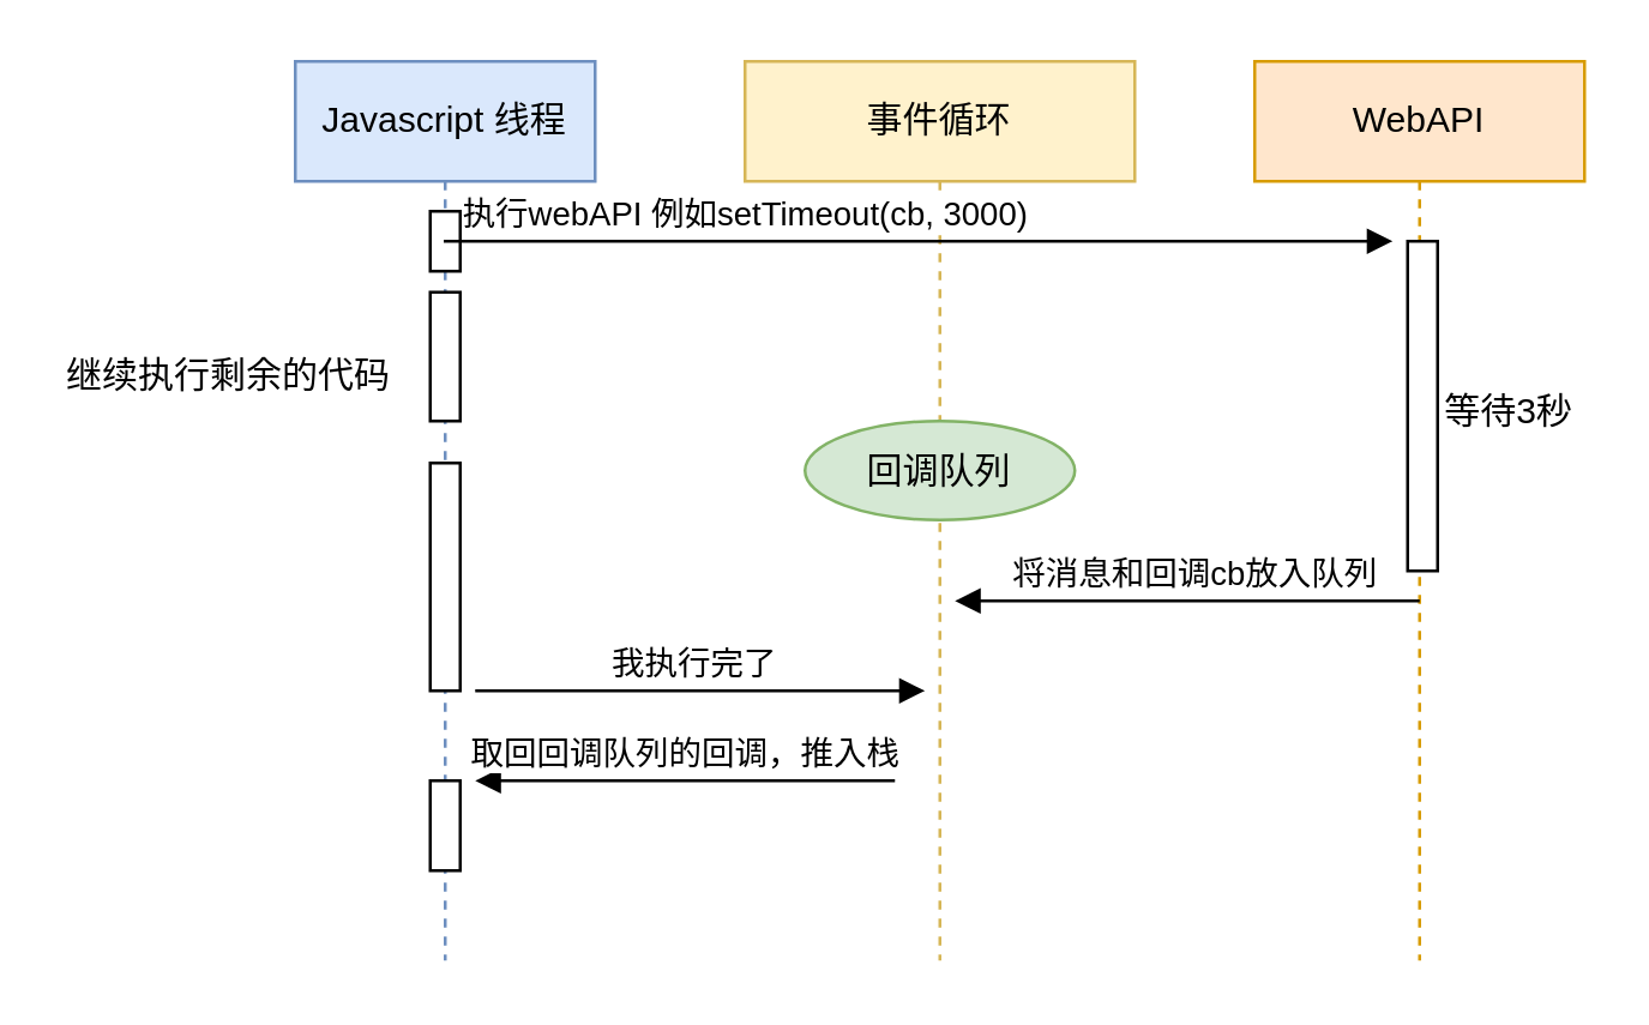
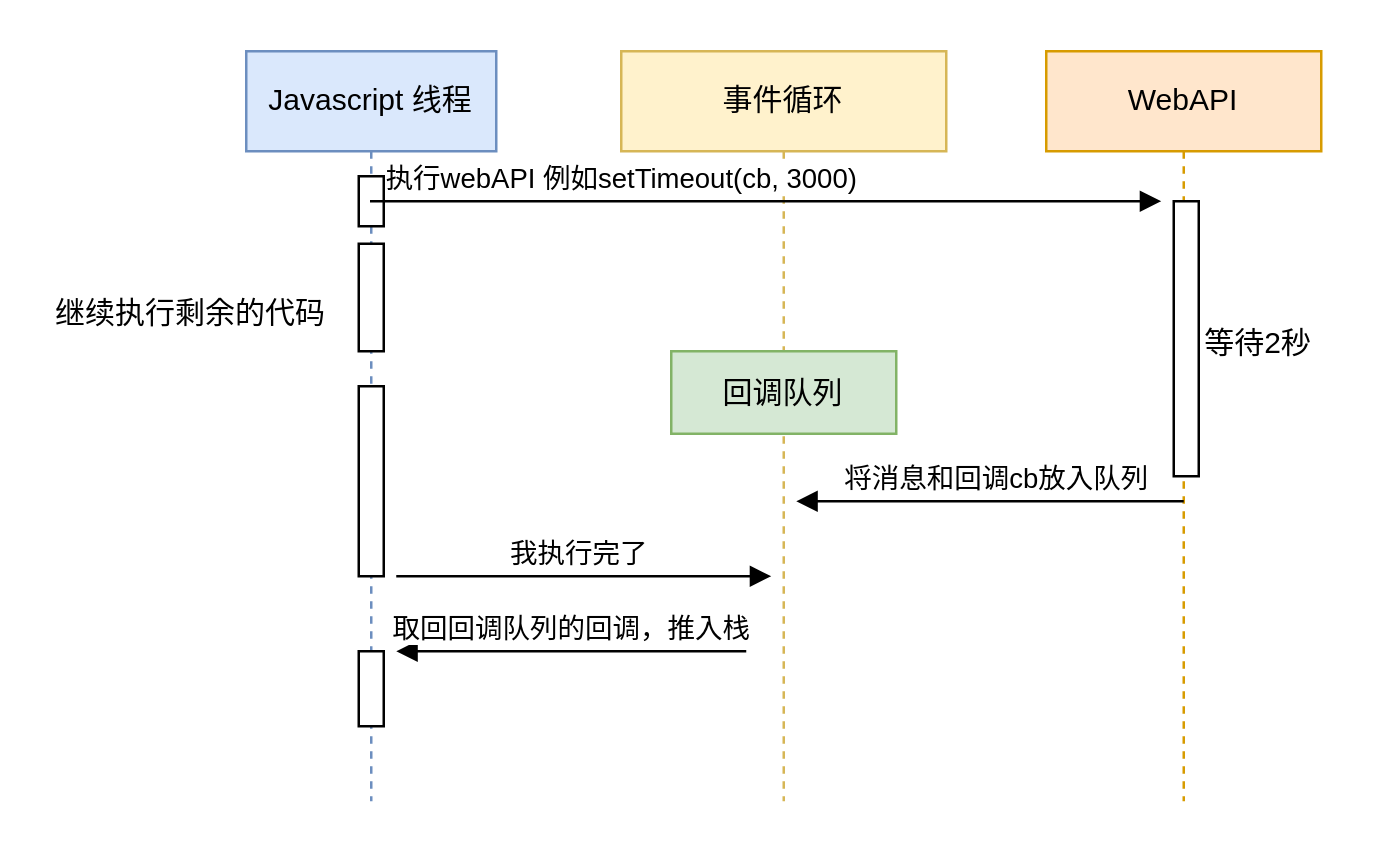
- <mxCell id="11" value="等待3秒" style="text;html=1;strokeColor=none;fillColor=none;align=center;verticalAlign=middle;whiteSpace=wrap;rounded=0;" vertex="1" parent="9"><mxGeometry x="60" y="107" width="50" height="20" as="geometry" /></mxCell>
+ <mxCell id="11" value="等待2秒" style="text;html=1;strokeColor=none;fillColor=none;align=center;verticalAlign=middle;whiteSpace=wrap;rounded=0;" vertex="1" parent="9"><mxGeometry x="60" y="107" width="50" height="20" as="geometry" /></mxCell>
- <mxCell id="8" value="回调队列" style="ellipse;whiteSpace=wrap;html=1;fillColor=#d5e8d4;strokeColor=#82b366;" vertex="1" parent="7"><mxGeometry x="20" y="120" width="90" height="33" as="geometry" /></mxCell>
+ <mxCell id="8" value="回调队列" style="rounded=0;whiteSpace=wrap;html=1;fillColor=#d5e8d4;strokeColor=#82b366;" vertex="1" parent="7"><mxGeometry x="20" y="120" width="90" height="33" as="geometry" /></mxCell>
